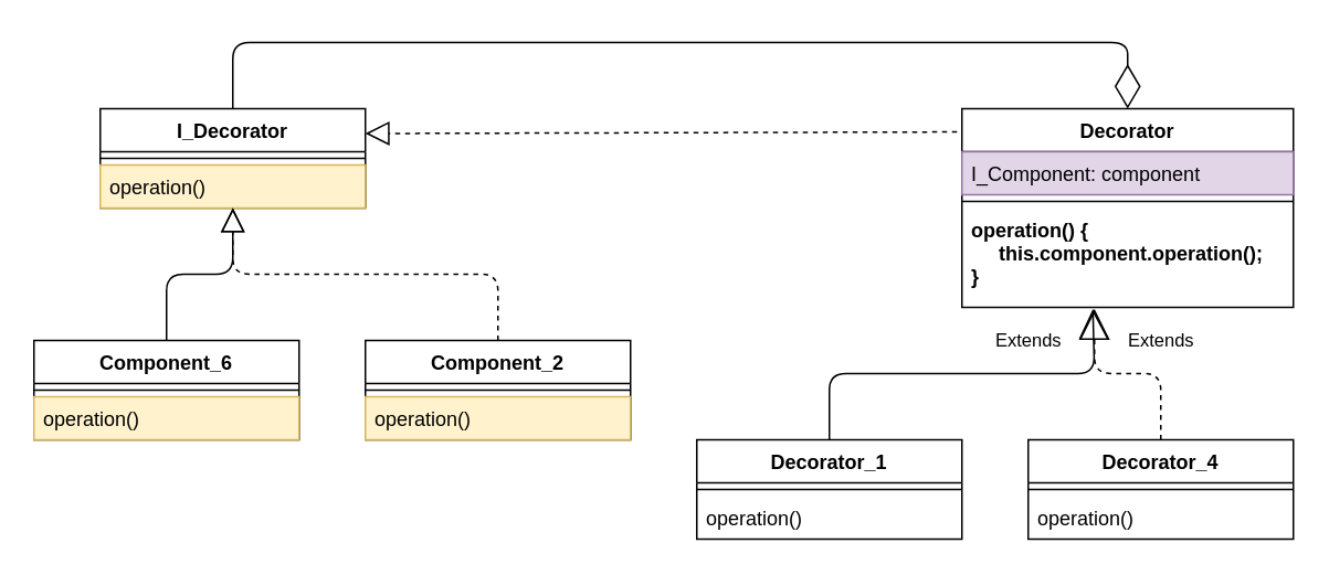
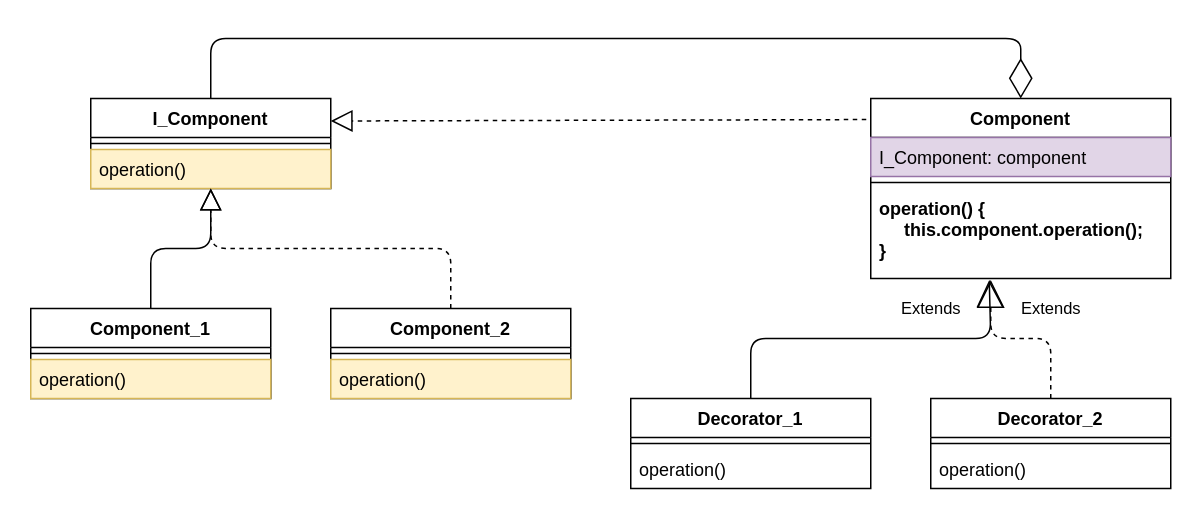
- <mxCell id="2" value="I_Decorator" style="swimlane;fontStyle=1;align=center;verticalAlign=top;childLayout=stackLayout;horizontal=1;startSize=26;horizontalStack=0;resizeParent=1;resizeParentMax=0;resizeLast=0;collapsible=1;marginBottom=0;" vertex="1" parent="1"><mxGeometry x="60" y="60" width="160" height="60" as="geometry"><mxRectangle x="160" y="170" width="90" height="26" as="alternateBounds" /></mxGeometry></mxCell>
+ <mxCell id="2" value="I_Component" style="swimlane;fontStyle=1;align=center;verticalAlign=top;childLayout=stackLayout;horizontal=1;startSize=26;horizontalStack=0;resizeParent=1;resizeParentMax=0;resizeLast=0;collapsible=1;marginBottom=0;" vertex="1" parent="1"><mxGeometry x="60" y="60" width="160" height="60" as="geometry"><mxRectangle x="160" y="170" width="90" height="26" as="alternateBounds" /></mxGeometry></mxCell>
- <mxCell id="5" value="Decorator" style="swimlane;fontStyle=1;align=center;verticalAlign=top;childLayout=stackLayout;horizontal=1;startSize=26;horizontalStack=0;resizeParent=1;resizeParentMax=0;resizeLast=0;collapsible=1;marginBottom=0;" vertex="1" parent="1"><mxGeometry x="580" y="60" width="200" height="120" as="geometry" /></mxCell>
+ <mxCell id="5" value="Component" style="swimlane;fontStyle=1;align=center;verticalAlign=top;childLayout=stackLayout;horizontal=1;startSize=26;horizontalStack=0;resizeParent=1;resizeParentMax=0;resizeLast=0;collapsible=1;marginBottom=0;" vertex="1" parent="1"><mxGeometry x="580" y="60" width="200" height="120" as="geometry" /></mxCell>
- <mxCell id="10" value="Component_6" style="swimlane;fontStyle=1;align=center;verticalAlign=top;childLayout=stackLayout;horizontal=1;startSize=26;horizontalStack=0;resizeParent=1;resizeParentMax=0;resizeLast=0;collapsible=1;marginBottom=0;fontFamily=Helvetica;html=0;" vertex="1" parent="1"><mxGeometry x="20" y="200" width="160" height="60" as="geometry" /></mxCell>
+ <mxCell id="10" value="Component_1" style="swimlane;fontStyle=1;align=center;verticalAlign=top;childLayout=stackLayout;horizontal=1;startSize=26;horizontalStack=0;resizeParent=1;resizeParentMax=0;resizeLast=0;collapsible=1;marginBottom=0;fontFamily=Helvetica;html=0;" vertex="1" parent="1"><mxGeometry x="20" y="200" width="160" height="60" as="geometry" /></mxCell>
- <mxCell id="19" value="Decorator_4" style="swimlane;fontStyle=1;align=center;verticalAlign=top;childLayout=stackLayout;horizontal=1;startSize=26;horizontalStack=0;resizeParent=1;resizeParentMax=0;resizeLast=0;collapsible=1;marginBottom=0;fontFamily=Helvetica;html=0;" vertex="1" parent="1"><mxGeometry x="620" y="260" width="160" height="60" as="geometry" /></mxCell>
+ <mxCell id="19" value="Decorator_2" style="swimlane;fontStyle=1;align=center;verticalAlign=top;childLayout=stackLayout;horizontal=1;startSize=26;horizontalStack=0;resizeParent=1;resizeParentMax=0;resizeLast=0;collapsible=1;marginBottom=0;fontFamily=Helvetica;html=0;" vertex="1" parent="1"><mxGeometry x="620" y="260" width="160" height="60" as="geometry" /></mxCell>
